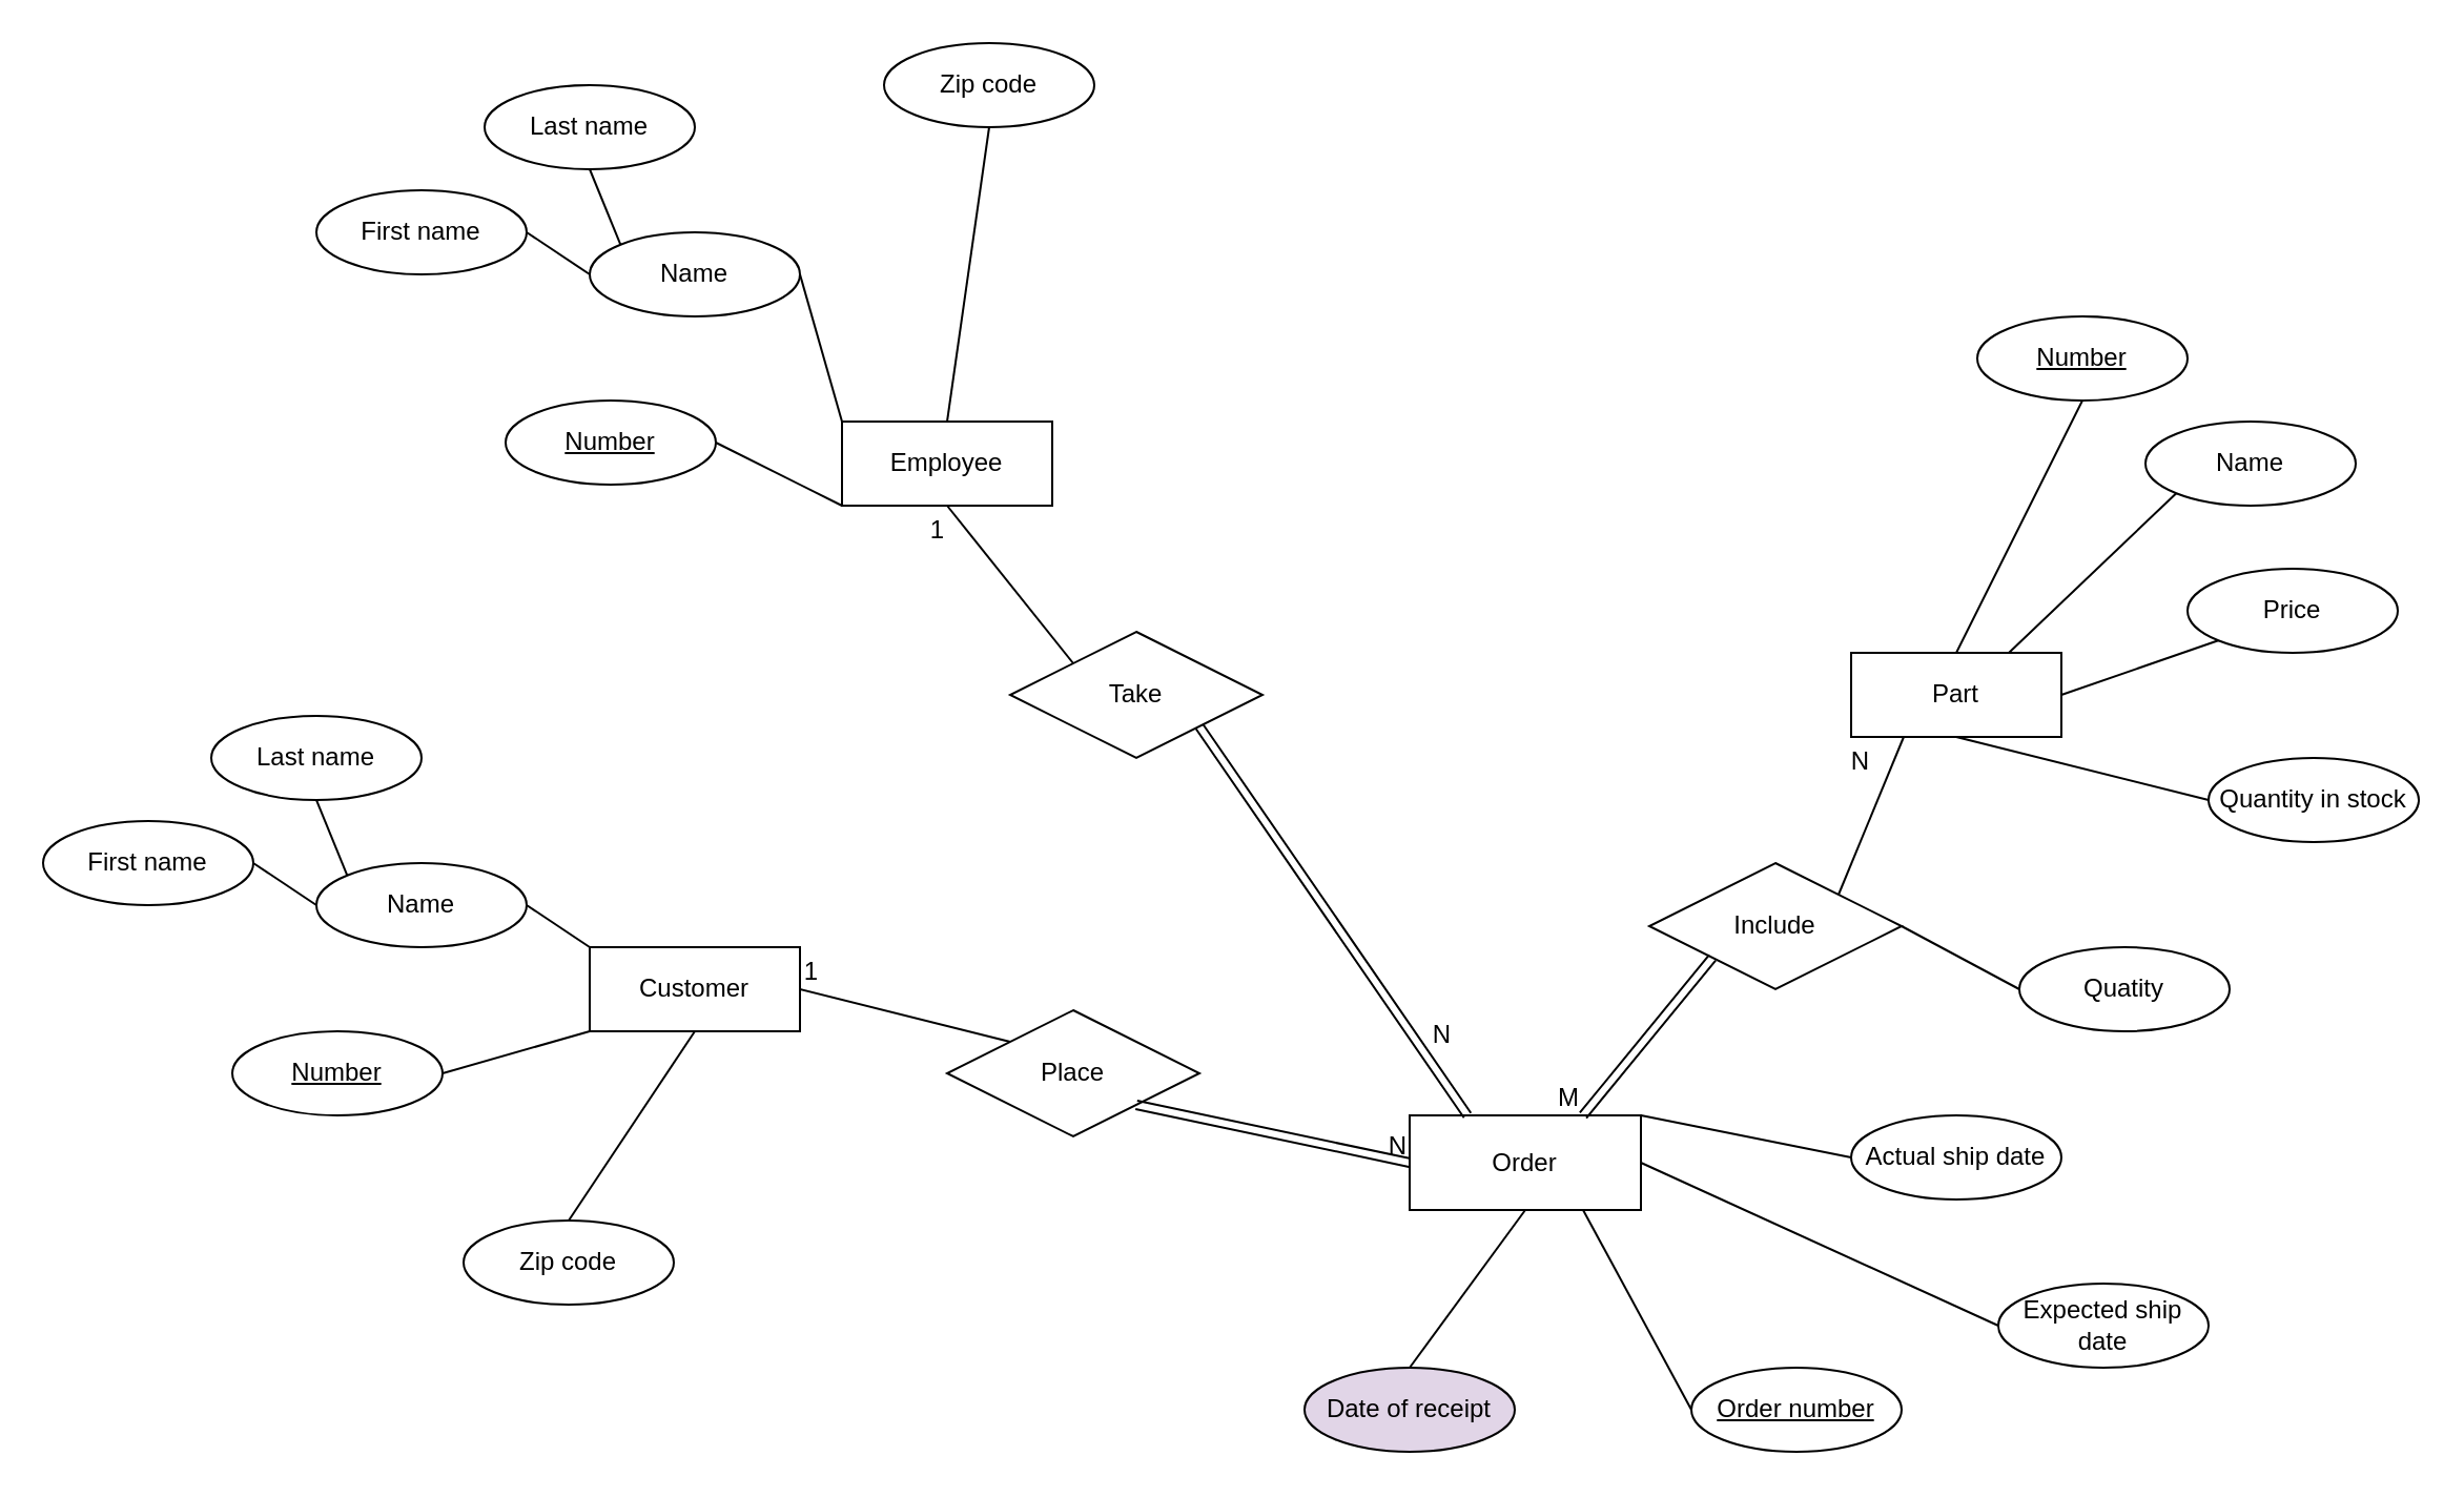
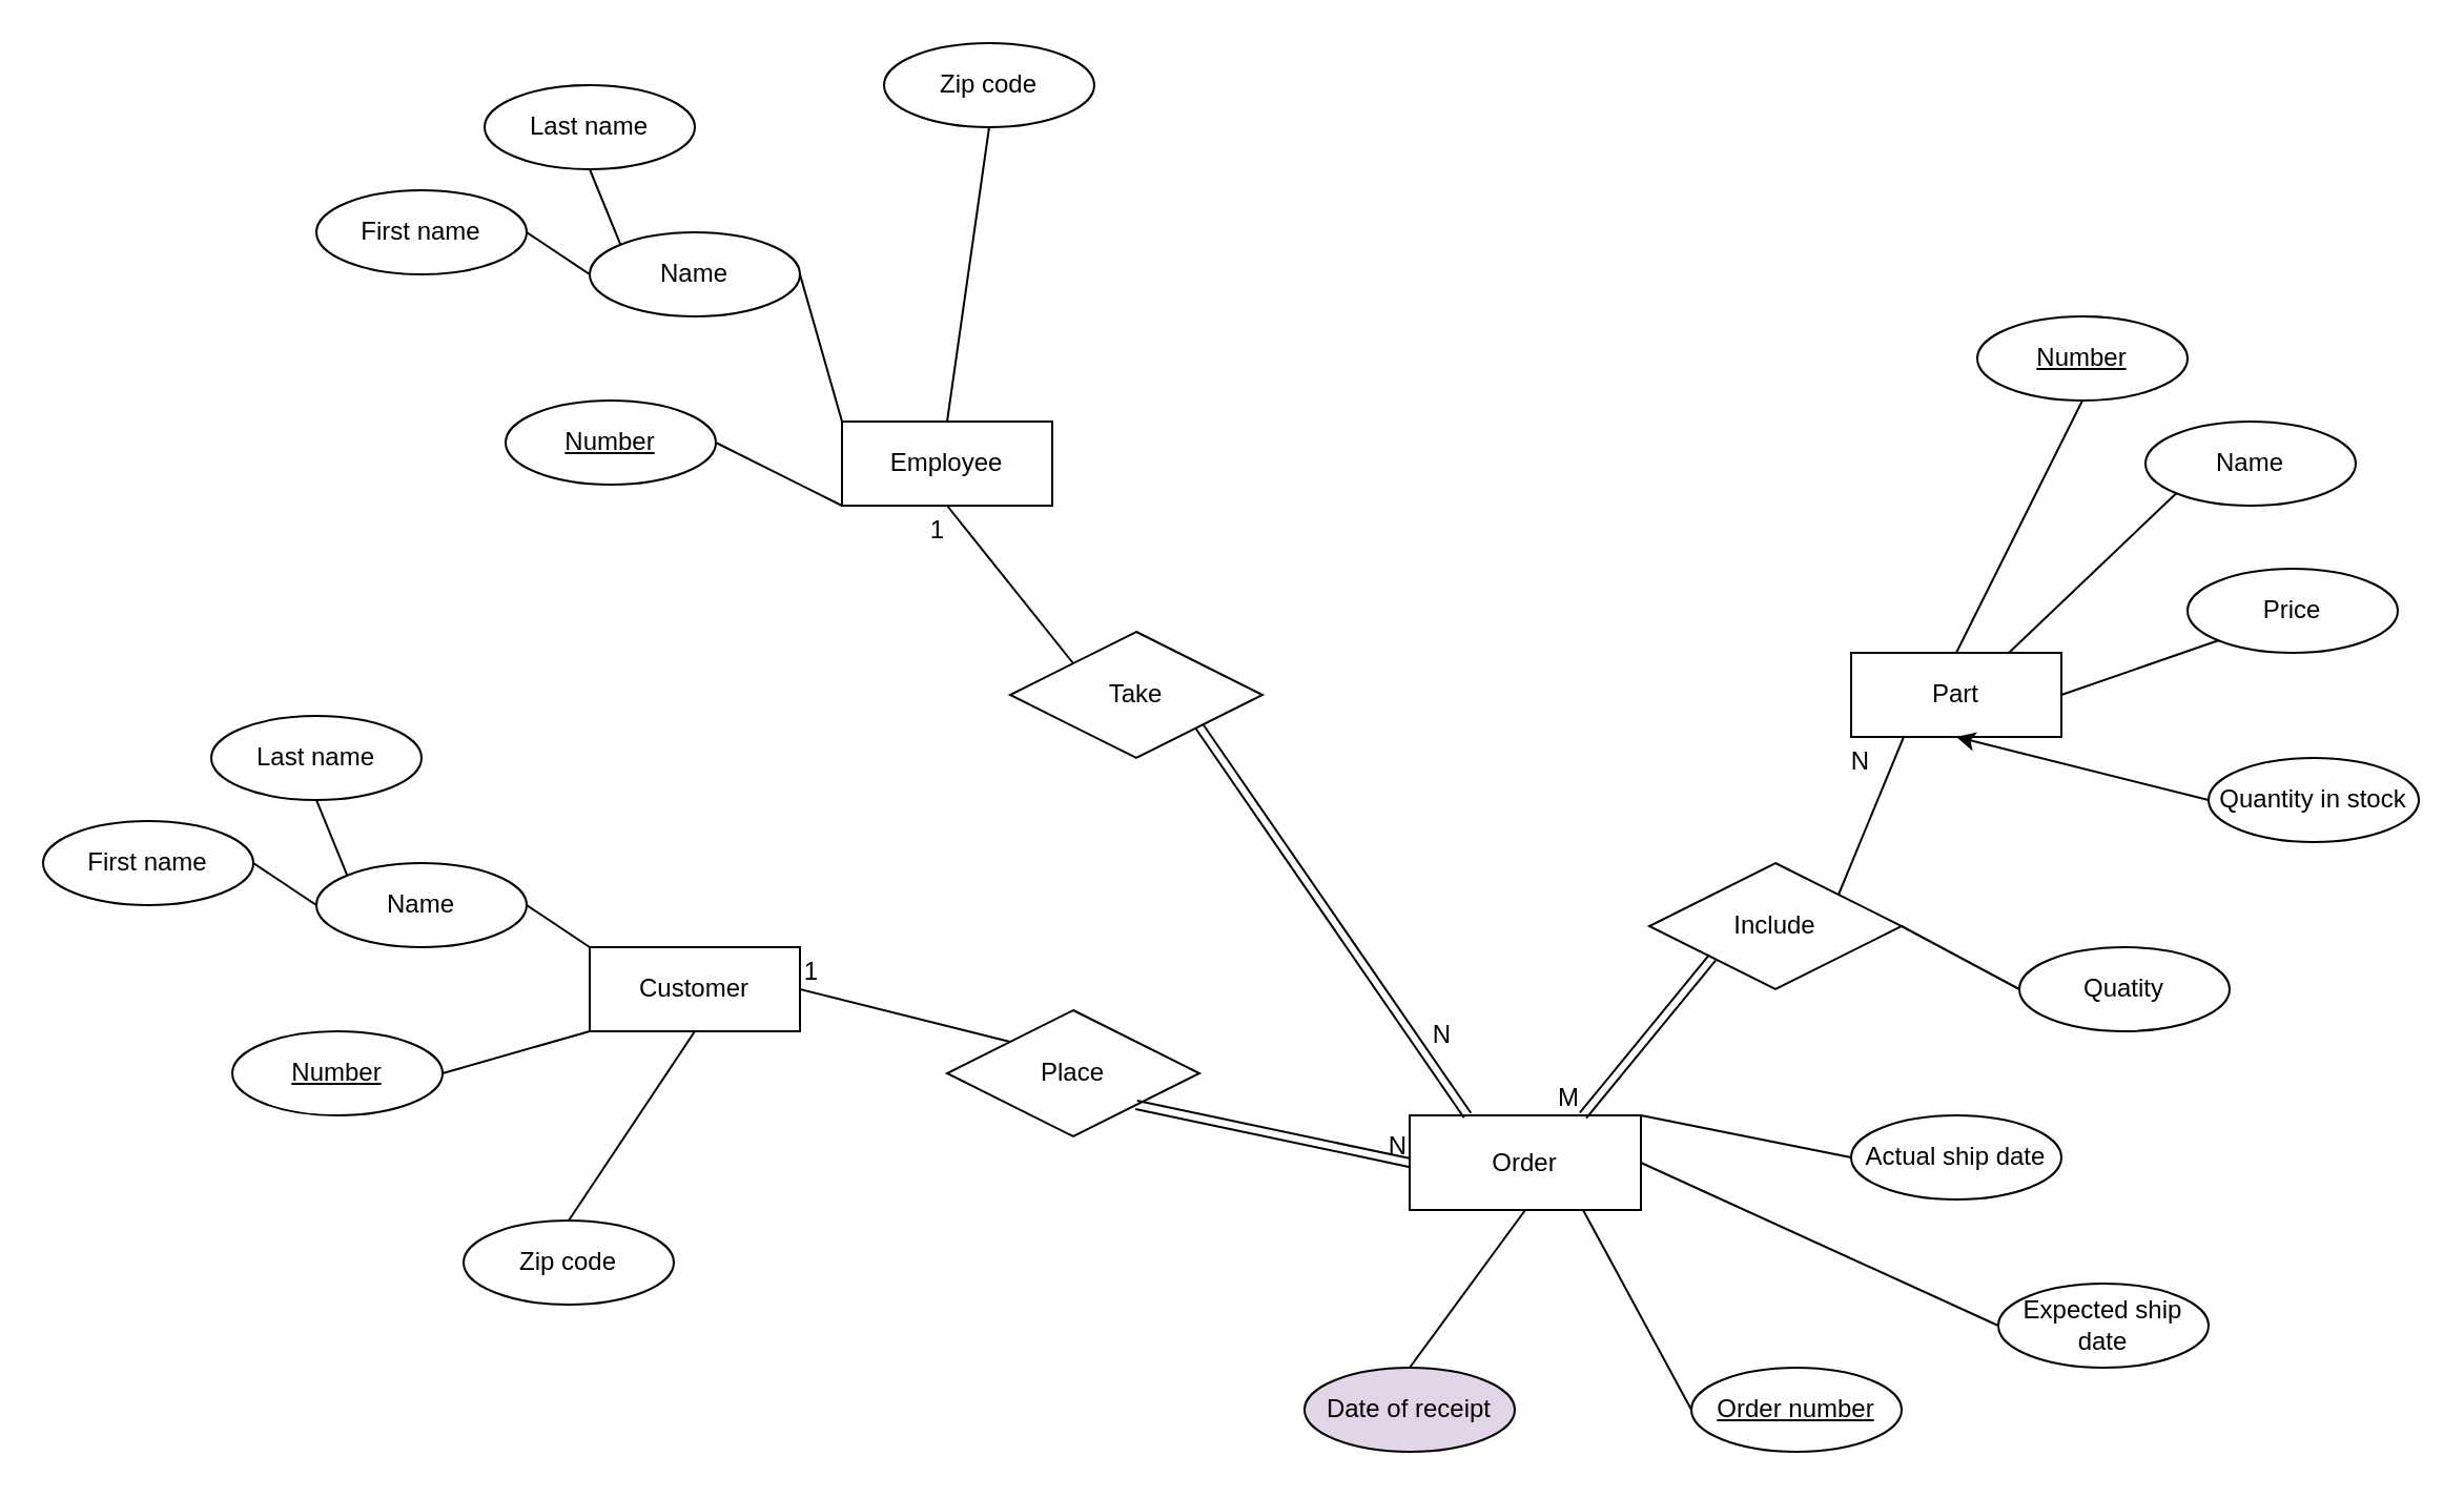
- <mxCell id="33" value="" style="endArrow=none;html=1;rounded=0;exitX=0;exitY=0.5;exitDx=0;exitDy=0;entryX=0.5;entryY=1;entryDx=0;entryDy=0;" edge="1" parent="1" source="12" target="5"><mxGeometry relative="1" as="geometry"><mxPoint x="1020" y="220" as="sourcePoint" /><mxPoint x="960" y="340" as="targetPoint" /></mxGeometry></mxCell>
+ <mxCell id="33" value="" style="endArrow=classic;html=1;rounded=0;exitX=0;exitY=0.5;exitDx=0;exitDy=0;entryX=0.5;entryY=1;entryDx=0;entryDy=0;" edge="1" parent="1" source="12" target="5"><mxGeometry relative="1" as="geometry"><mxPoint x="1020" y="220" as="sourcePoint" /><mxPoint x="960" y="340" as="targetPoint" /></mxGeometry></mxCell>
